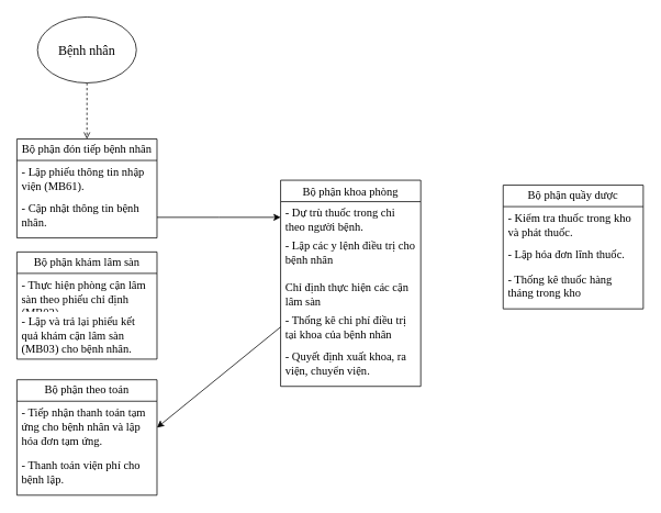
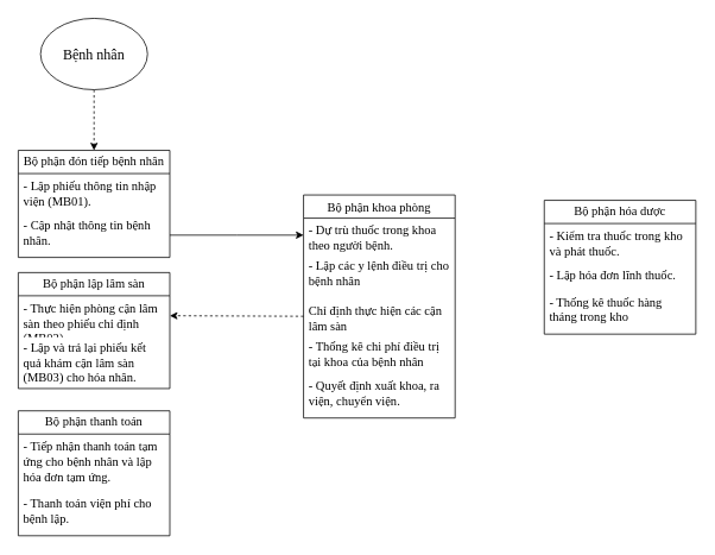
- <mxCell id="2" style="edgeStyle=orthogonalEdgeStyle;rounded=0;orthogonalLoop=1;jettySize=auto;html=1;exitX=0.5;exitY=1;exitDx=0;exitDy=0;entryX=0.5;entryY=0;entryDx=0;entryDy=0;fontFamily=Times New Roman;fontSize=14;dashed=1;endArrow=open;" parent="1" source="3" target="4" edge="1"><mxGeometry relative="1" as="geometry" /></mxCell>
+ <mxCell id="2" style="edgeStyle=orthogonalEdgeStyle;rounded=0;orthogonalLoop=1;jettySize=auto;html=1;exitX=0.5;exitY=1;exitDx=0;exitDy=0;entryX=0.5;entryY=0;entryDx=0;entryDy=0;fontFamily=Times New Roman;fontSize=14;dashed=1;" parent="1" source="3" target="4" edge="1"><mxGeometry relative="1" as="geometry" /></mxCell>
- <mxCell id="5" value="- Lập phiếu thông tin nhập viện (MB61)." style="text;strokeColor=none;fillColor=none;align=left;verticalAlign=top;spacingLeft=4;spacingRight=4;overflow=hidden;rotatable=0;points=[[0,0.5],[1,0.5]];portConstraint=eastwest;fontFamily=Times New Roman;fontSize=14;whiteSpace=wrap;" parent="4" vertex="1"><mxGeometry y="26" width="170" height="44" as="geometry" /></mxCell>
+ <mxCell id="5" value="- Lập phiếu thông tin nhập viện (MB01)." style="text;strokeColor=none;fillColor=none;align=left;verticalAlign=top;spacingLeft=4;spacingRight=4;overflow=hidden;rotatable=0;points=[[0,0.5],[1,0.5]];portConstraint=eastwest;fontFamily=Times New Roman;fontSize=14;whiteSpace=wrap;" parent="4" vertex="1"><mxGeometry y="26" width="170" height="44" as="geometry" /></mxCell>
- <mxCell id="19" value="Bộ phận quầy dược" style="swimlane;fontStyle=0;childLayout=stackLayout;horizontal=1;startSize=26;fillColor=none;horizontalStack=0;resizeParent=1;resizeParentMax=0;resizeLast=0;collapsible=1;marginBottom=0;fontFamily=Times New Roman;fontSize=14;whiteSpace=wrap;" parent="1" vertex="1"><mxGeometry x="610" y="224" width="170" height="150" as="geometry" /></mxCell>
+ <mxCell id="19" value="Bộ phận hóa dược" style="swimlane;fontStyle=0;childLayout=stackLayout;horizontal=1;startSize=26;fillColor=none;horizontalStack=0;resizeParent=1;resizeParentMax=0;resizeLast=0;collapsible=1;marginBottom=0;fontFamily=Times New Roman;fontSize=14;whiteSpace=wrap;" parent="1" vertex="1"><mxGeometry x="610" y="224" width="170" height="150" as="geometry" /></mxCell>
- <mxCell id="8" value="- Dự trù thuốc trong chi theo người bệnh." style="text;strokeColor=none;fillColor=none;align=left;verticalAlign=top;spacingLeft=4;spacingRight=4;overflow=hidden;rotatable=0;points=[[0,0.5],[1,0.5]];portConstraint=eastwest;fontFamily=Times New Roman;fontSize=14;html=0;whiteSpace=wrap;" parent="7" vertex="1"><mxGeometry y="26" width="170" height="40" as="geometry" /></mxCell>
+ <mxCell id="8" value="- Dự trù thuốc trong khoa theo người bệnh." style="text;strokeColor=none;fillColor=none;align=left;verticalAlign=top;spacingLeft=4;spacingRight=4;overflow=hidden;rotatable=0;points=[[0,0.5],[1,0.5]];portConstraint=eastwest;fontFamily=Times New Roman;fontSize=14;html=0;whiteSpace=wrap;" parent="7" vertex="1"><mxGeometry y="26" width="170" height="40" as="geometry" /></mxCell>
- <mxCell id="13" value="Bộ phận khám lâm sàn" style="swimlane;fontStyle=0;childLayout=stackLayout;horizontal=1;startSize=26;fillColor=none;horizontalStack=0;resizeParent=1;resizeParentMax=0;resizeLast=0;collapsible=1;marginBottom=0;fontFamily=Times New Roman;fontSize=14;whiteSpace=wrap;" parent="1" vertex="1"><mxGeometry x="20" y="305" width="170" height="130" as="geometry" /></mxCell>
+ <mxCell id="13" value="Bộ phận lập lâm sàn" style="swimlane;fontStyle=0;childLayout=stackLayout;horizontal=1;startSize=26;fillColor=none;horizontalStack=0;resizeParent=1;resizeParentMax=0;resizeLast=0;collapsible=1;marginBottom=0;fontFamily=Times New Roman;fontSize=14;whiteSpace=wrap;" parent="1" vertex="1"><mxGeometry x="20" y="305" width="170" height="130" as="geometry" /></mxCell>
+ <mxCell id="24" value="" style="endArrow=classic;html=1;rounded=0;fontFamily=Times New Roman;fontSize=14;exitX=0;exitY=0.5;exitDx=0;exitDy=0;dashed=1;" parent="1" source="10" target="14" edge="1"><mxGeometry width="50" height="50" relative="1" as="geometry"><mxPoint x="430" y="385" as="sourcePoint" /><mxPoint x="480" y="335" as="targetPoint" /></mxGeometry></mxCell>
- <mxCell id="15" value="- Lập và trả lại phiếu kết quả khám cận lâm sàn (MB03) cho bệnh nhân." style="text;strokeColor=none;fillColor=none;align=left;verticalAlign=top;spacingLeft=4;spacingRight=4;overflow=hidden;rotatable=0;points=[[0,0.5],[1,0.5]];portConstraint=eastwest;fontFamily=Times New Roman;fontSize=14;whiteSpace=wrap;" parent="13" vertex="1"><mxGeometry y="70" width="170" height="60" as="geometry" /></mxCell>
+ <mxCell id="15" value="- Lập và trả lại phiếu kết quả khám cận lâm sàn (MB03) cho hóa nhân." style="text;strokeColor=none;fillColor=none;align=left;verticalAlign=top;spacingLeft=4;spacingRight=4;overflow=hidden;rotatable=0;points=[[0,0.5],[1,0.5]];portConstraint=eastwest;fontFamily=Times New Roman;fontSize=14;whiteSpace=wrap;" parent="13" vertex="1"><mxGeometry y="70" width="170" height="60" as="geometry" /></mxCell>
- <mxCell id="25" value="" style="endArrow=classic;html=1;rounded=0;fontFamily=Times New Roman;fontSize=14;exitX=0;exitY=0.5;exitDx=0;exitDy=0;entryX=1;entryY=0.5;entryDx=0;entryDy=0;" parent="1" source="11" target="17" edge="1"><mxGeometry width="50" height="50" relative="1" as="geometry"><mxPoint x="350" y="355" as="sourcePoint" /><mxPoint x="200" y="360.106" as="targetPoint" /></mxGeometry></mxCell>
- <mxCell id="16" value="Bộ phận theo toán" style="swimlane;fontStyle=0;childLayout=stackLayout;horizontal=1;startSize=26;fillColor=none;horizontalStack=0;resizeParent=1;resizeParentMax=0;resizeLast=0;collapsible=1;marginBottom=0;fontFamily=Times New Roman;fontSize=14;whiteSpace=wrap;" parent="1" vertex="1"><mxGeometry x="20" y="460" width="170" height="140" as="geometry" /></mxCell>
+ <mxCell id="16" value="Bộ phận thanh toán" style="swimlane;fontStyle=0;childLayout=stackLayout;horizontal=1;startSize=26;fillColor=none;horizontalStack=0;resizeParent=1;resizeParentMax=0;resizeLast=0;collapsible=1;marginBottom=0;fontFamily=Times New Roman;fontSize=14;whiteSpace=wrap;" parent="1" vertex="1"><mxGeometry x="20" y="460" width="170" height="140" as="geometry" /></mxCell>
